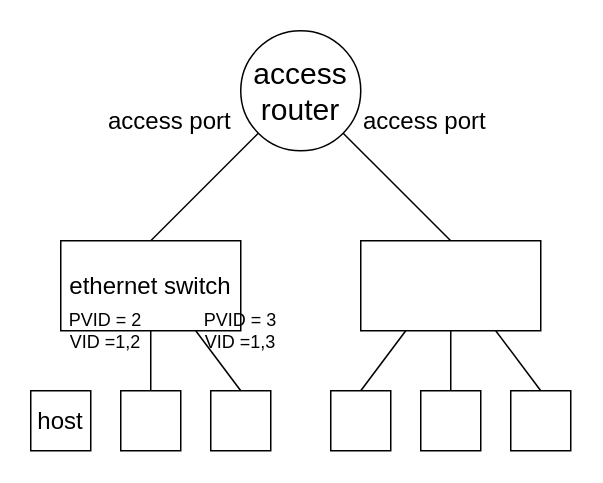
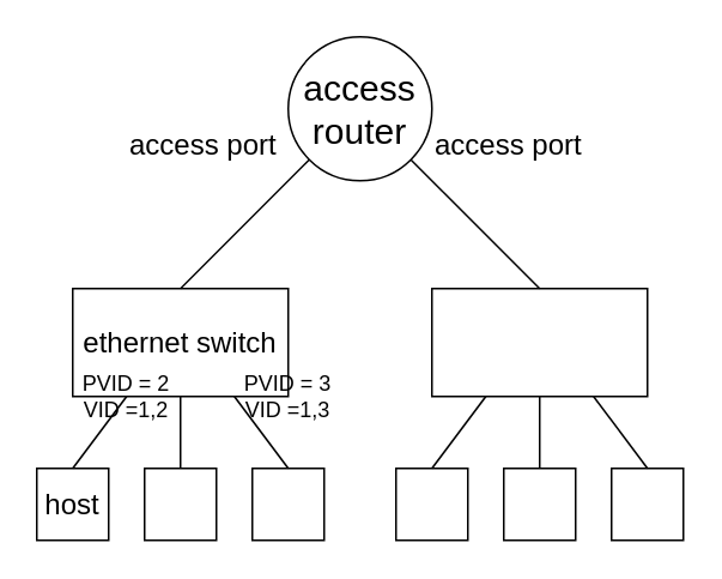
+ <mxCell id="13" value="" style="endArrow=none;html=1;exitX=0.5;exitY=0;exitDx=0;exitDy=0;entryX=0.25;entryY=1;entryDx=0;entryDy=0;" edge="1" parent="1" source="5" target="3"><mxGeometry width="50" height="50" relative="1" as="geometry"><mxPoint x="110" y="170" as="sourcePoint" /><mxPoint x="181.716" y="98.284" as="targetPoint" /></mxGeometry></mxCell>
